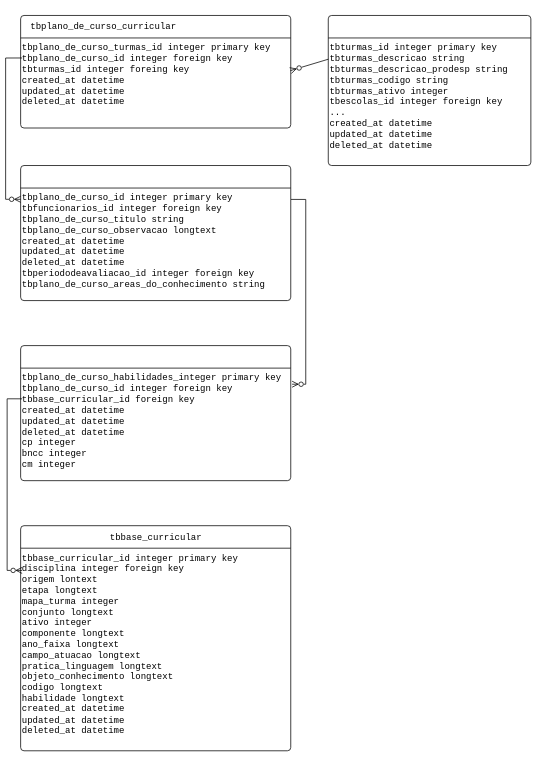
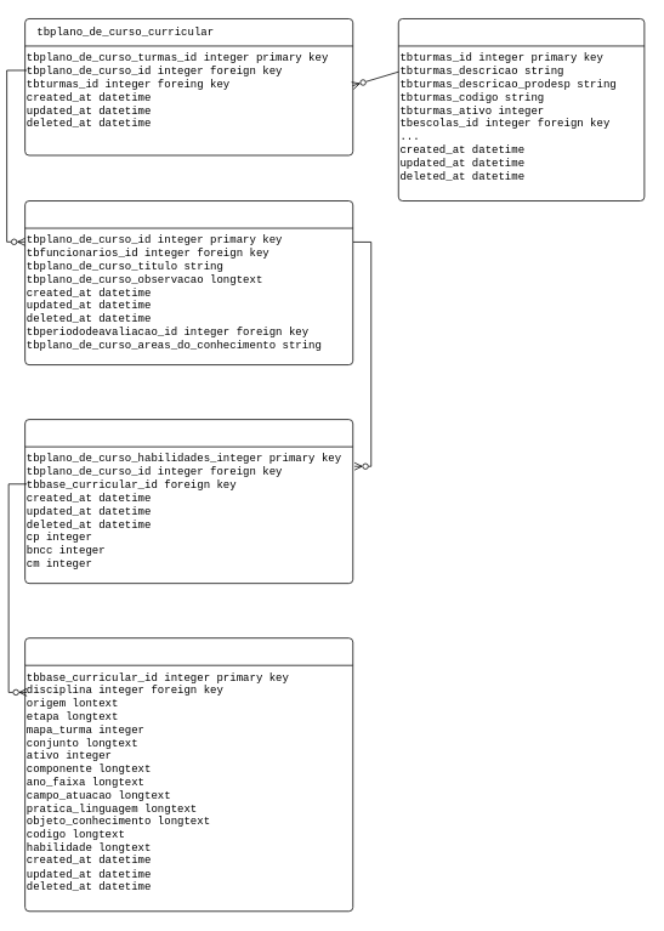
- <mxCell id="8" value="&lt;font color=&quot;#000000&quot;&gt;tbbase_curricular&lt;/font&gt;" style="text;html=1;spacing=0;align=center;fontFamily=courier;fontSize=12;fontStyle=0;=center;fontColor=#ffffff" parent="6" vertex="1"><mxGeometry y="4" width="360" height="22" as="geometry" /></mxCell>
